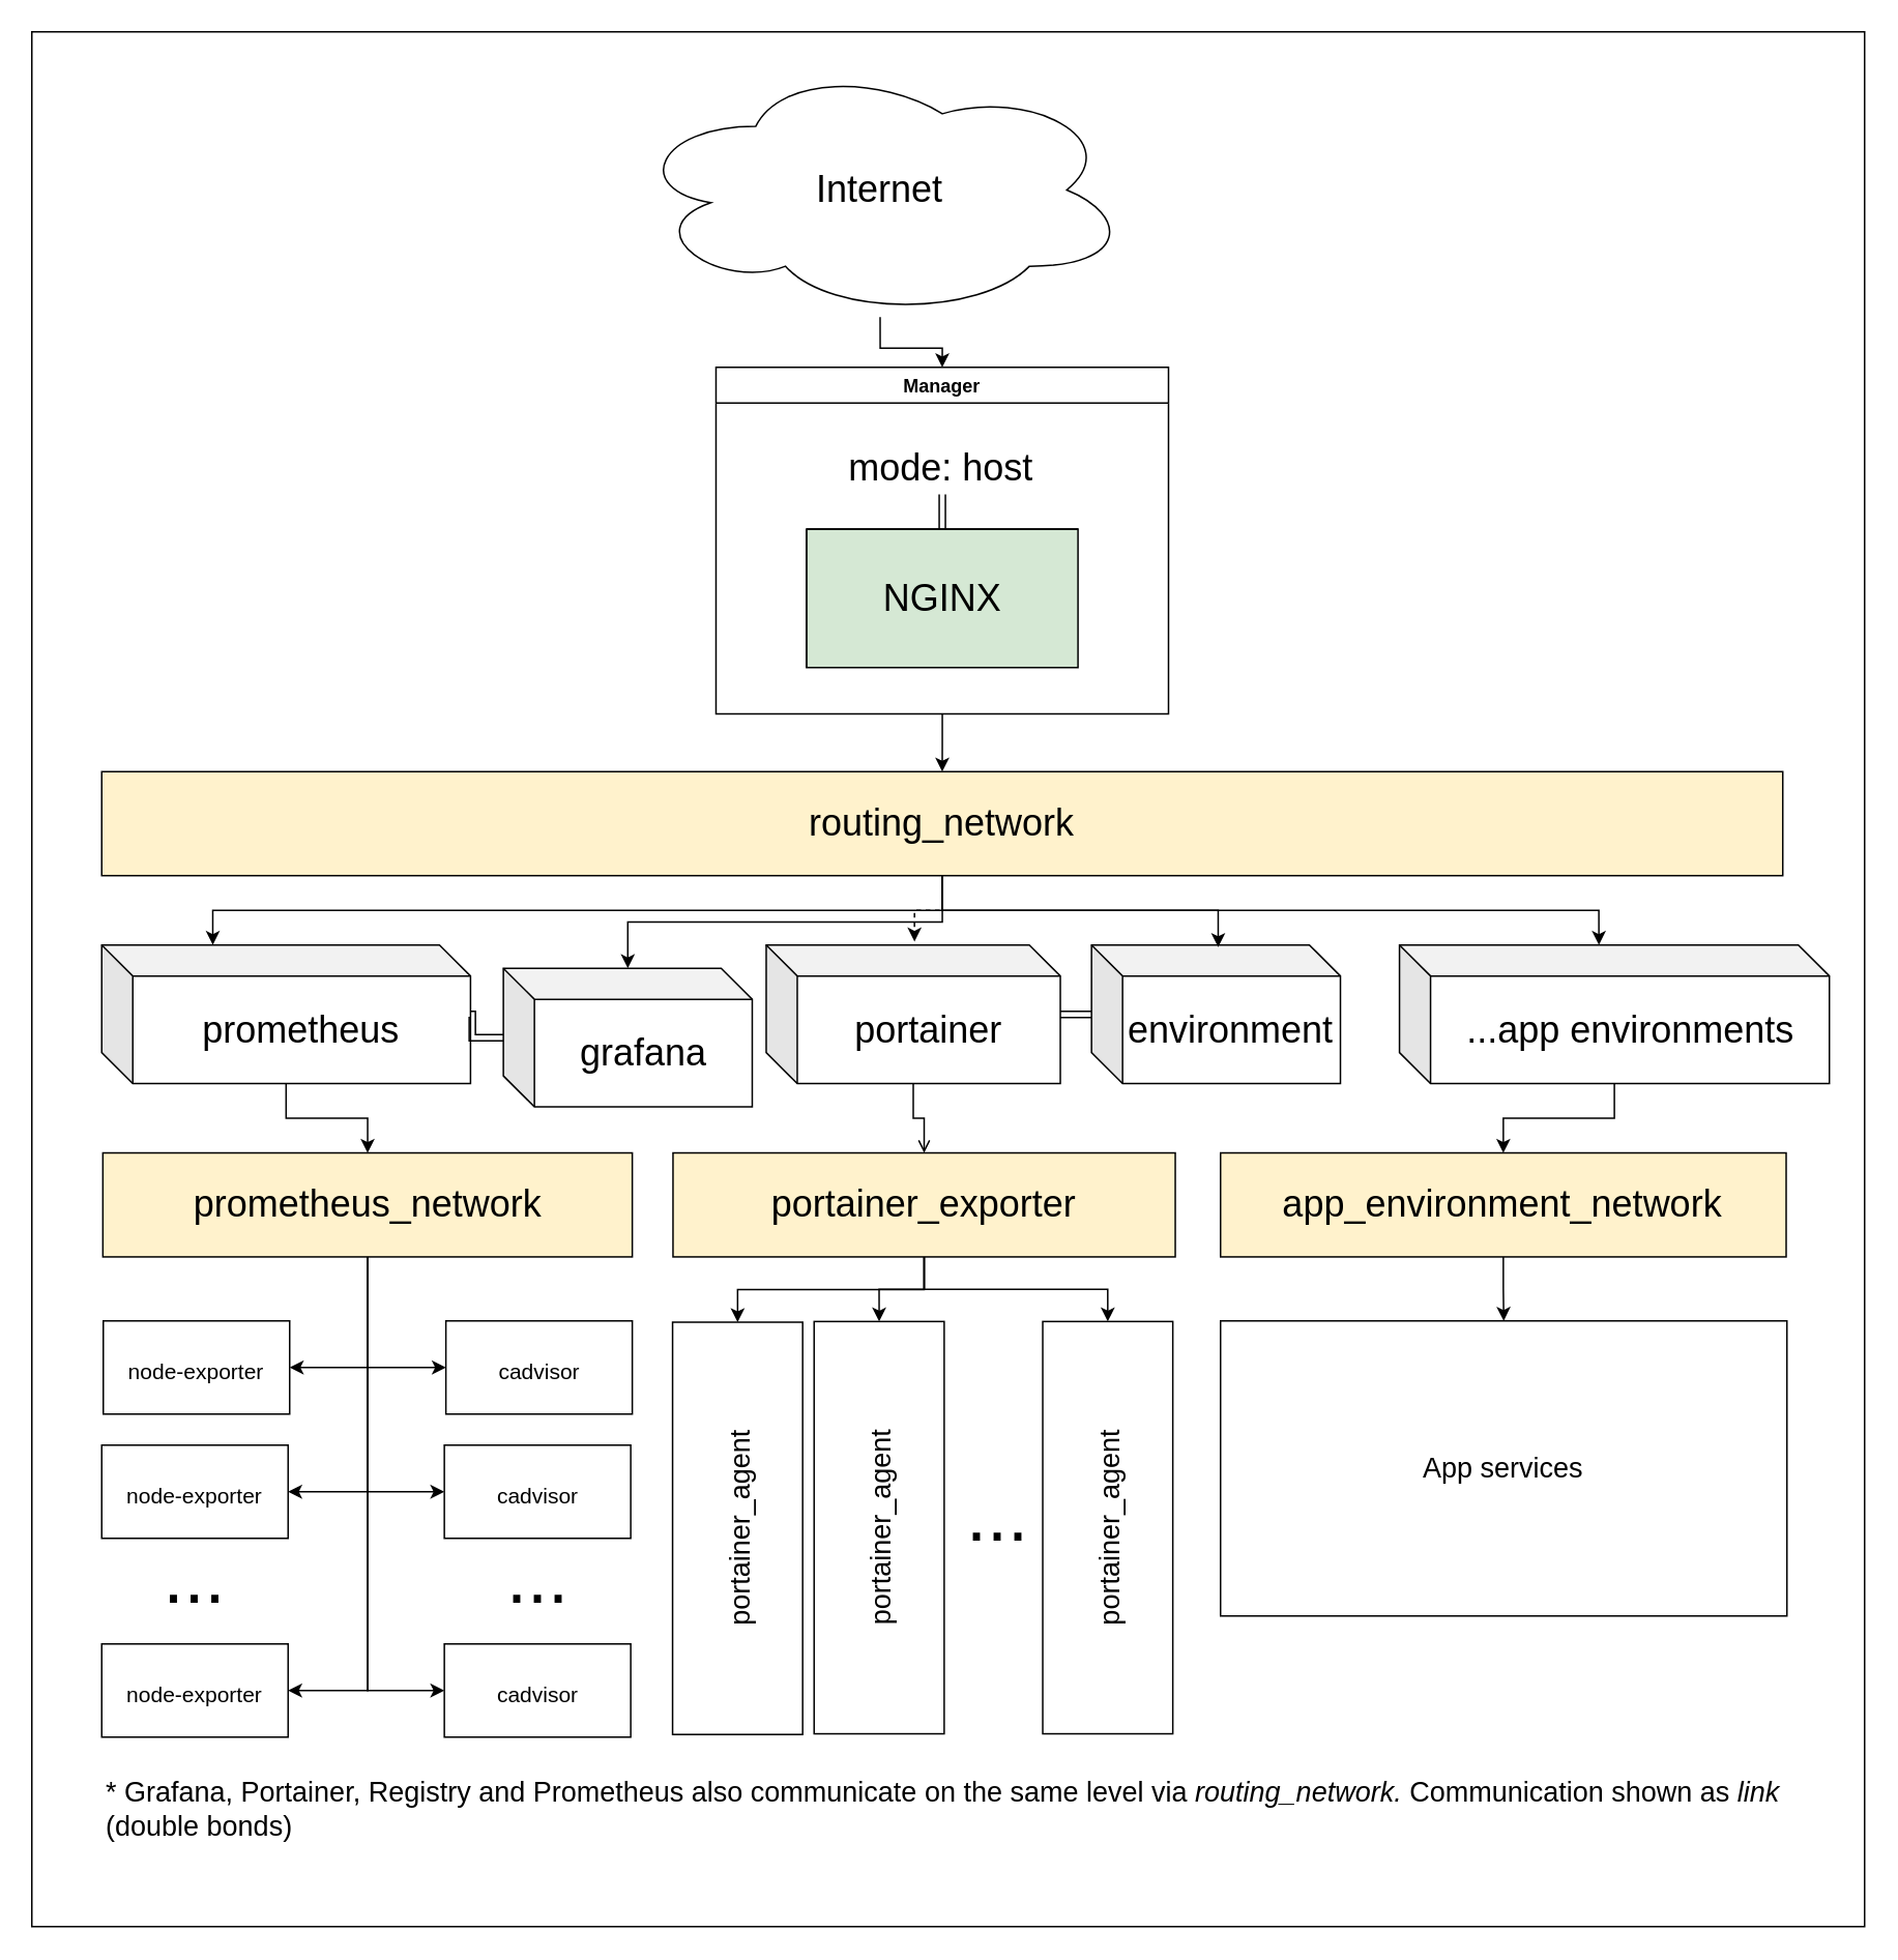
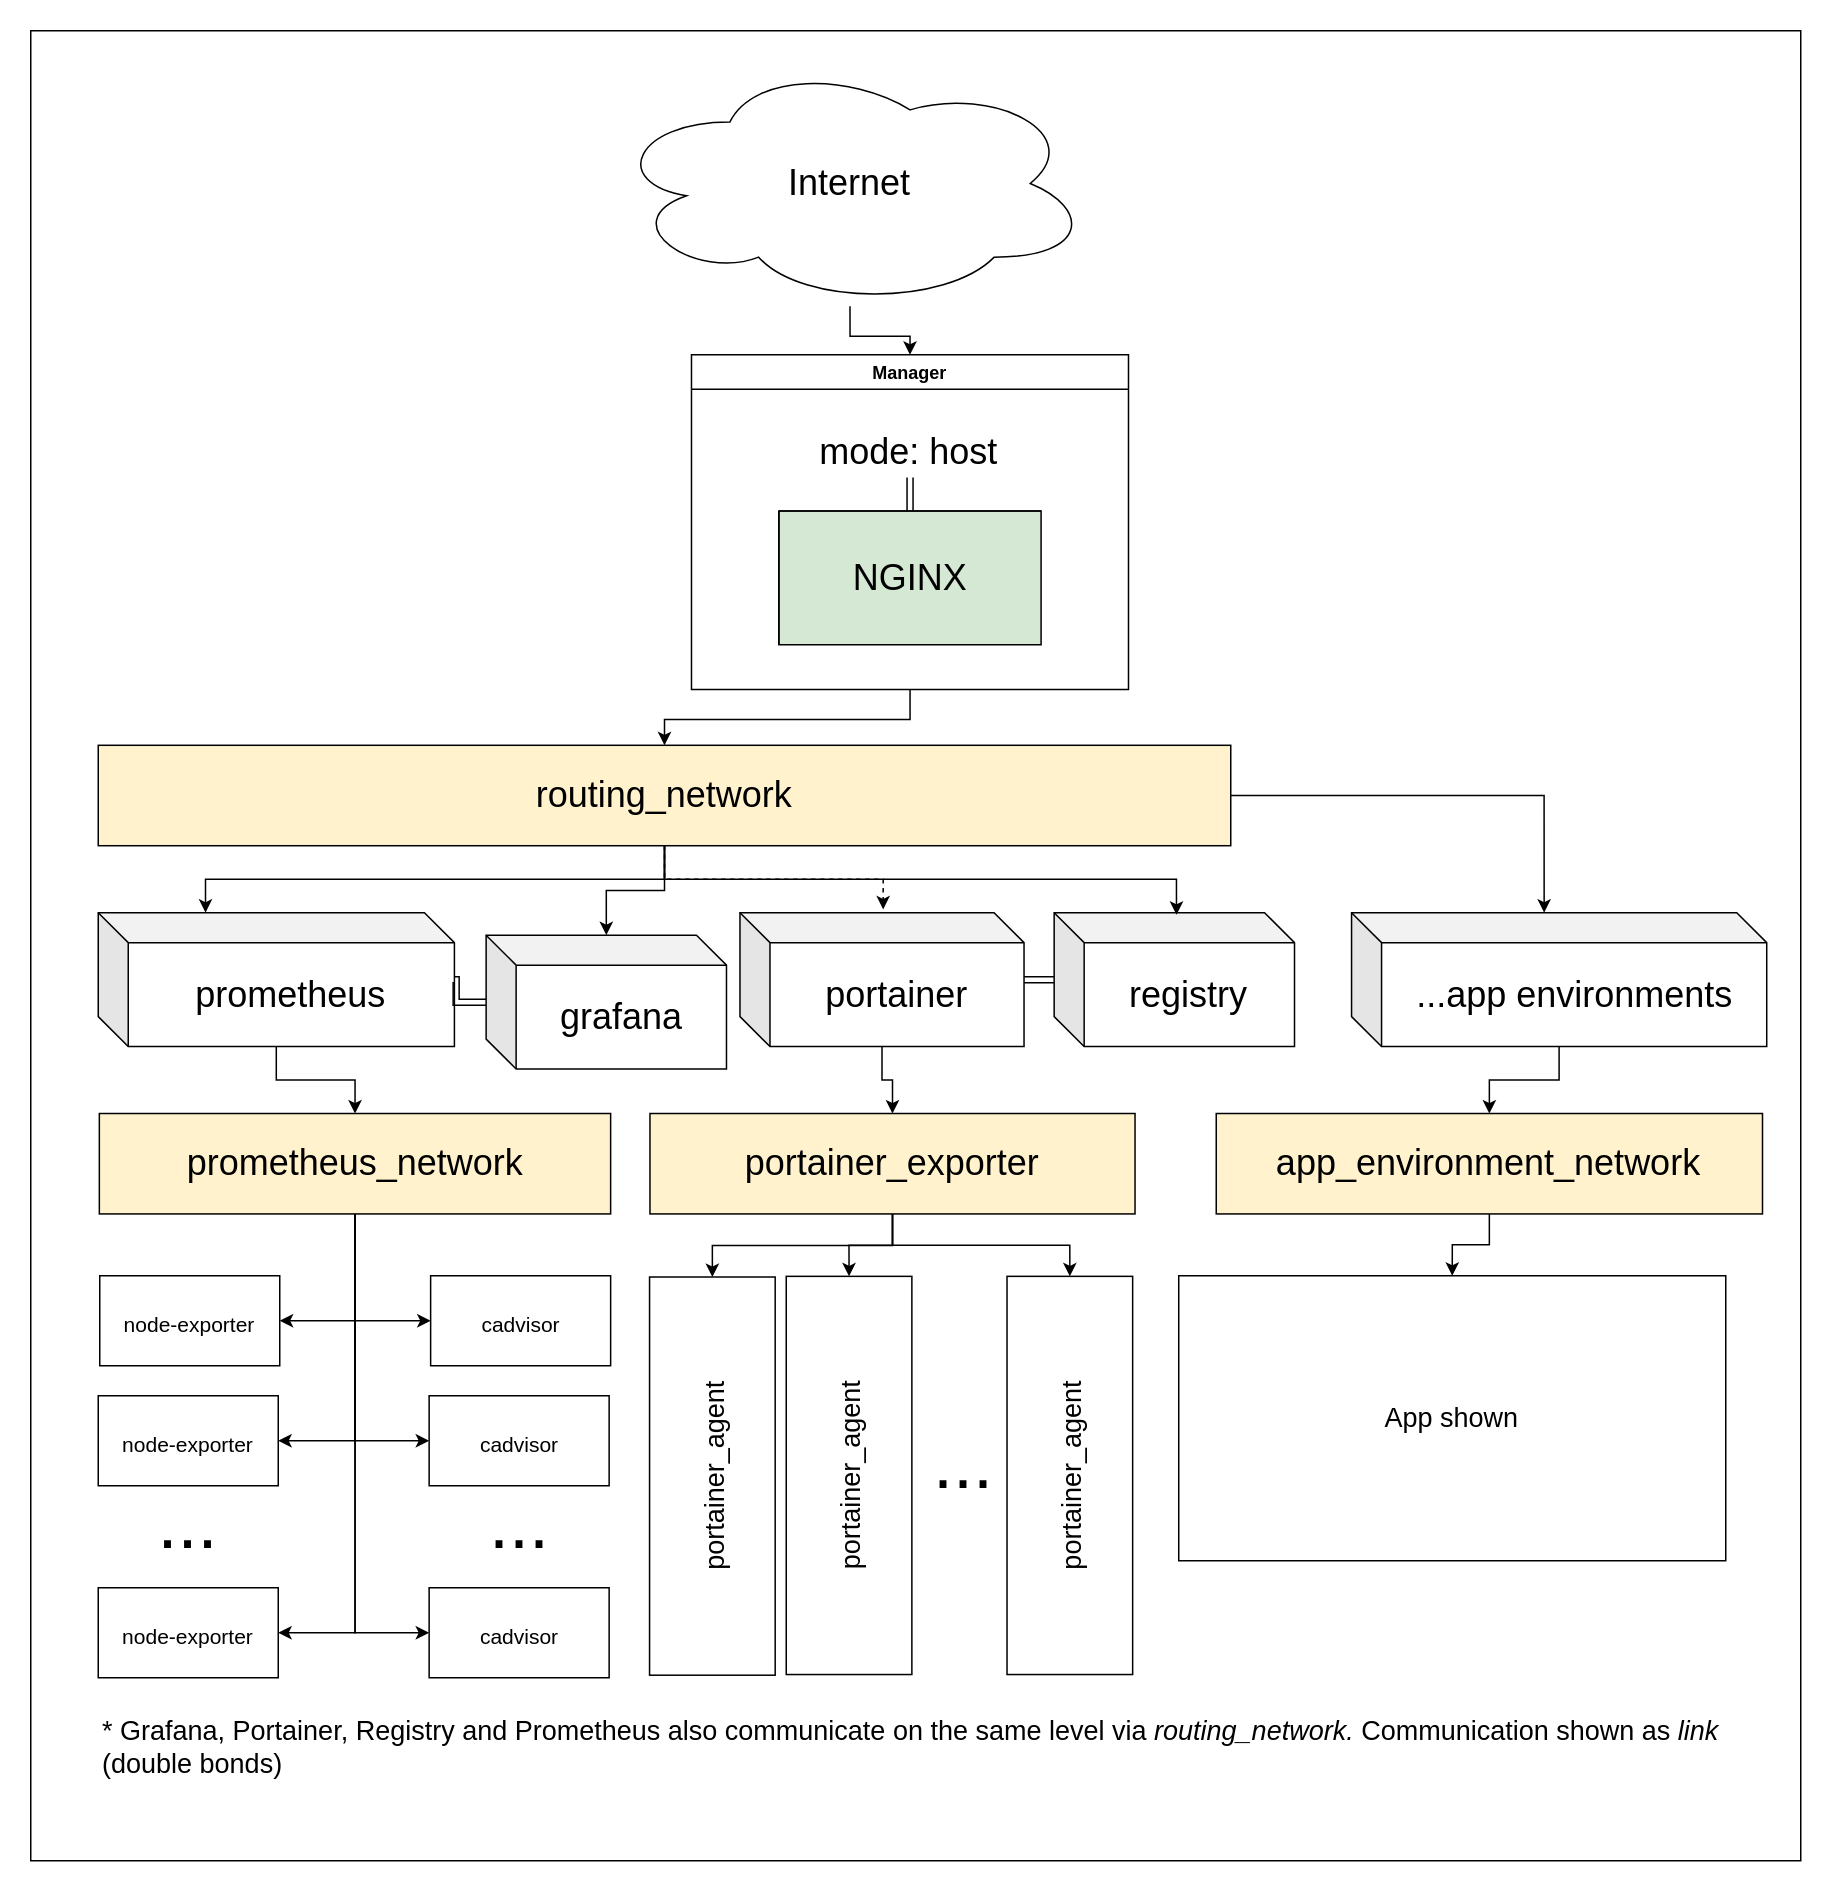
- <mxCell id="10" value="routing_network" style="rounded=0;whiteSpace=wrap;html=1;fontSize=24;fillColor=#FFF2CC;" vertex="1" parent="1"><mxGeometry x="65" y="496.361" width="1082.315" height="66.948" as="geometry" /></mxCell>
+ <mxCell id="10" value="routing_network" style="rounded=0;whiteSpace=wrap;html=1;fontSize=24;fillColor=#FFF2CC;" vertex="1" parent="1"><mxGeometry x="65" y="496.361" width="755" height="66.948" as="geometry" /></mxCell>
- <mxCell id="20" value="environment" style="shape=cube;whiteSpace=wrap;html=1;boundedLbl=1;backgroundOutline=1;darkOpacity=0.05;darkOpacity2=0.1;fontSize=24;" vertex="1" parent="1"><mxGeometry x="702.273" y="607.941" width="160.235" height="89.264" as="geometry" /></mxCell>
+ <mxCell id="20" value="registry" style="shape=cube;whiteSpace=wrap;html=1;boundedLbl=1;backgroundOutline=1;darkOpacity=0.05;darkOpacity2=0.1;fontSize=24;" vertex="1" parent="1"><mxGeometry x="702.273" y="607.941" width="160.235" height="89.264" as="geometry" /></mxCell>
- <mxCell id="35" style="edgeStyle=orthogonalEdgeStyle;rounded=0;orthogonalLoop=1;jettySize=auto;html=1;fontSize=24;endArrow=open;" edge="1" parent="1" source="18" target="34"><mxGeometry relative="1" as="geometry" /></mxCell>
+ <mxCell id="35" style="edgeStyle=orthogonalEdgeStyle;rounded=0;orthogonalLoop=1;jettySize=auto;html=1;fontSize=24;" edge="1" parent="1" source="18" target="34"><mxGeometry relative="1" as="geometry" /></mxCell>
- <mxCell id="37" value="app_environment_network" style="rounded=0;whiteSpace=wrap;html=1;fontSize=24;fillColor=#FFF2CC;" vertex="1" parent="1"><mxGeometry x="785.329" y="741.837" width="364.171" height="66.948" as="geometry" /></mxCell>
+ <mxCell id="37" value="app_environment_network" style="rounded=0;whiteSpace=wrap;html=1;fontSize=24;fillColor=#FFF2CC;" vertex="1" parent="1"><mxGeometry x="810.329" y="741.837" width="364.171" height="66.948" as="geometry" /></mxCell>
- <mxCell id="51" value="App services" style="rounded=0;whiteSpace=wrap;html=1;fontSize=18;fillColor=#FFFFFF;" vertex="1" parent="1"><mxGeometry x="785.33" y="850" width="364.67" height="190" as="geometry" /></mxCell>
+ <mxCell id="51" value="App shown" style="rounded=0;whiteSpace=wrap;html=1;fontSize=18;fillColor=#FFFFFF;" vertex="1" parent="1"><mxGeometry x="785.33" y="850" width="364.67" height="190" as="geometry" /></mxCell>
